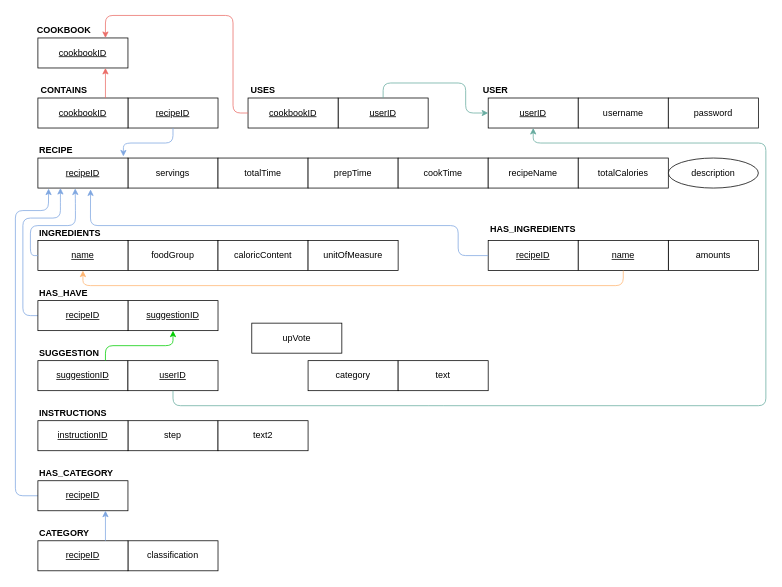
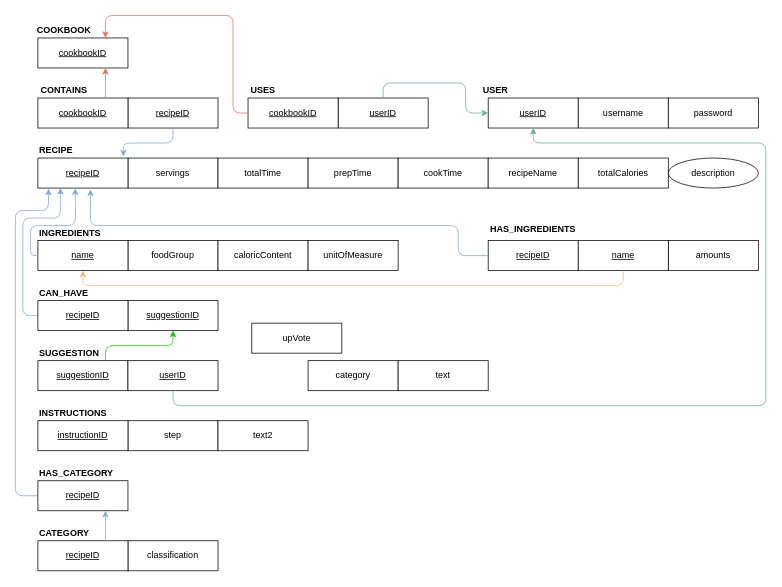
- <mxCell id="49" value="HAS_HAVE" style="text;html=1;strokeColor=none;fillColor=none;align=left;verticalAlign=middle;whiteSpace=wrap;rounded=0;fontStyle=1" vertex="1" parent="1"><mxGeometry y="380" width="90" height="20" as="geometry" x="50" /></mxCell>
+ <mxCell id="49" value="CAN_HAVE" style="text;html=1;strokeColor=none;fillColor=none;align=left;verticalAlign=middle;whiteSpace=wrap;rounded=0;fontStyle=1" vertex="1" parent="1"><mxGeometry y="380" width="90" height="20" as="geometry" x="50" /></mxCell>
